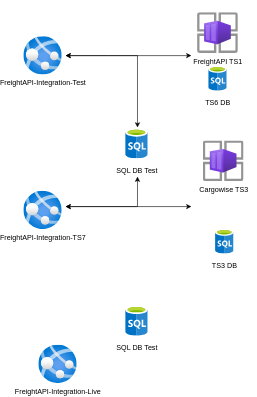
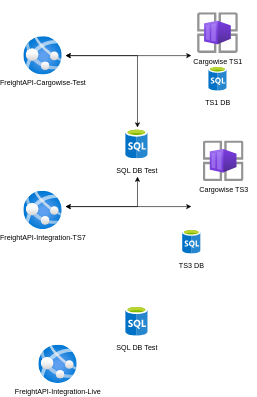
- <mxCell id="11" value="FreightAPI TS1" style="image;aspect=fixed;html=1;points=[];align=center;fontSize=12;image=img/lib/azure2/other/Container_App_Environments.svg;" vertex="1" parent="1"><mxGeometry x="310" y="20" width="68" height="68" as="geometry" /></mxCell>
+ <mxCell id="11" value="Cargowise TS1" style="image;aspect=fixed;html=1;points=[];align=center;fontSize=12;image=img/lib/azure2/other/Container_App_Environments.svg;" vertex="1" parent="1"><mxGeometry x="310" y="20" width="68" height="68" as="geometry" /></mxCell>
- <mxCell id="2" value="FreightAPI-Integration-Test" style="image;aspect=fixed;html=1;points=[];align=center;fontSize=12;image=img/lib/azure2/compute/App_Services.svg;" vertex="1" parent="1"><mxGeometry x="20" y="60" width="64" height="64" as="geometry" /></mxCell>
+ <mxCell id="2" value="FreightAPI-Cargowise-Test" style="image;aspect=fixed;html=1;points=[];align=center;fontSize=12;image=img/lib/azure2/compute/App_Services.svg;" vertex="1" parent="1"><mxGeometry x="20" y="60" width="64" height="64" as="geometry" /></mxCell>
- <mxCell id="12" value="TS6 DB" style="aspect=fixed;html=1;perimeter=none;align=center;shadow=0;dashed=0;image;fontSize=12;image=img/lib/mscae/SQL_Database_generic.svg;labelBackgroundColor=#ffffff;fillColor=#4D9900;spacingTop=6;" vertex="1" parent="1"><mxGeometry x="328.63" y="110" width="30.75" height="41" as="geometry" /></mxCell>
+ <mxCell id="12" value="TS1 DB" style="aspect=fixed;html=1;perimeter=none;align=center;shadow=0;dashed=0;image;fontSize=12;image=img/lib/mscae/SQL_Database_generic.svg;labelBackgroundColor=#ffffff;fillColor=#4D9900;spacingTop=6;" vertex="1" parent="1"><mxGeometry x="328.63" y="110" width="30.75" height="41" as="geometry" /></mxCell>
- <mxCell id="8" value="TS3 DB" style="aspect=fixed;html=1;perimeter=none;align=center;shadow=0;dashed=0;image;fontSize=12;image=img/lib/mscae/SQL_Database_generic.svg;labelBackgroundColor=#ffffff;fillColor=#4D9900;spacingTop=6;" vertex="1" parent="1"><mxGeometry x="340" y="382" width="30.75" height="41" as="geometry" /></mxCell>
+ <mxCell id="8" value="TS3 DB" style="aspect=fixed;html=1;perimeter=none;align=center;shadow=0;dashed=0;image;fontSize=12;image=img/lib/mscae/SQL_Database_generic.svg;labelBackgroundColor=#ffffff;fillColor=#4D9900;spacingTop=6;" vertex="1" parent="1"><mxGeometry x="285" y="382" width="30.75" height="41" as="geometry" /></mxCell>
